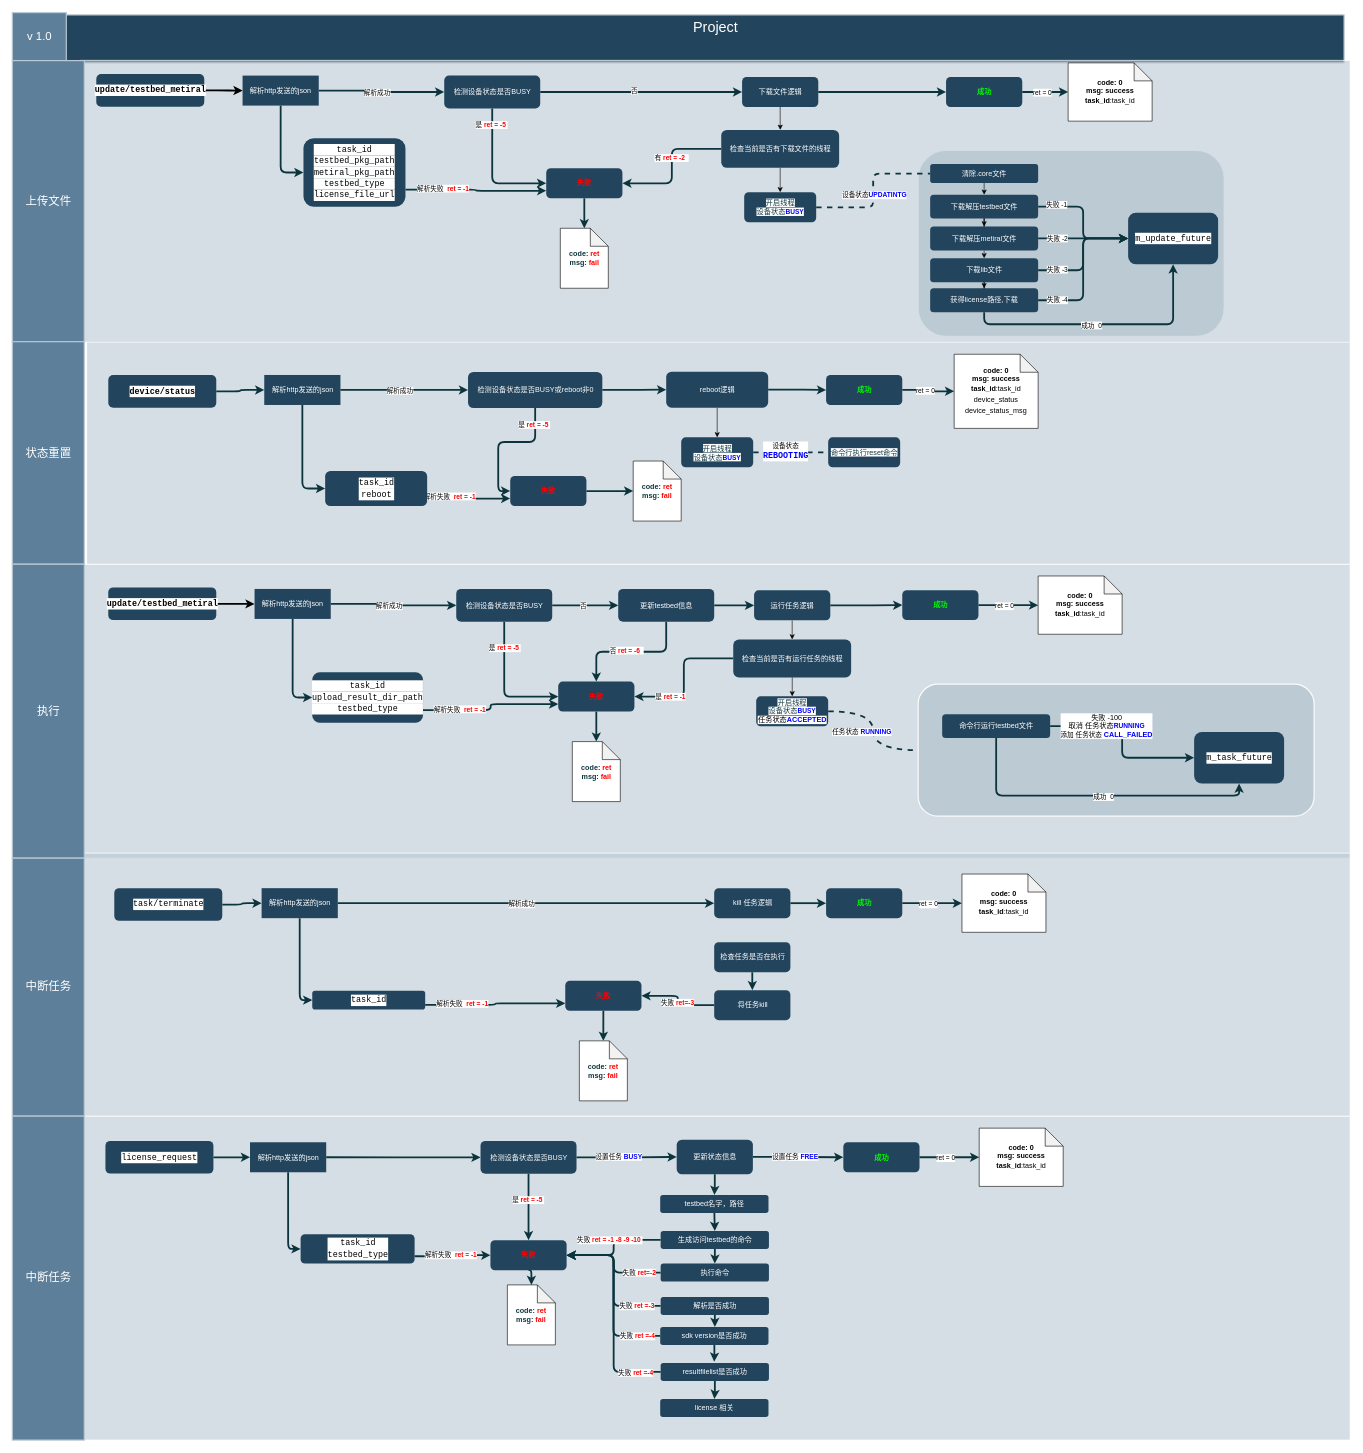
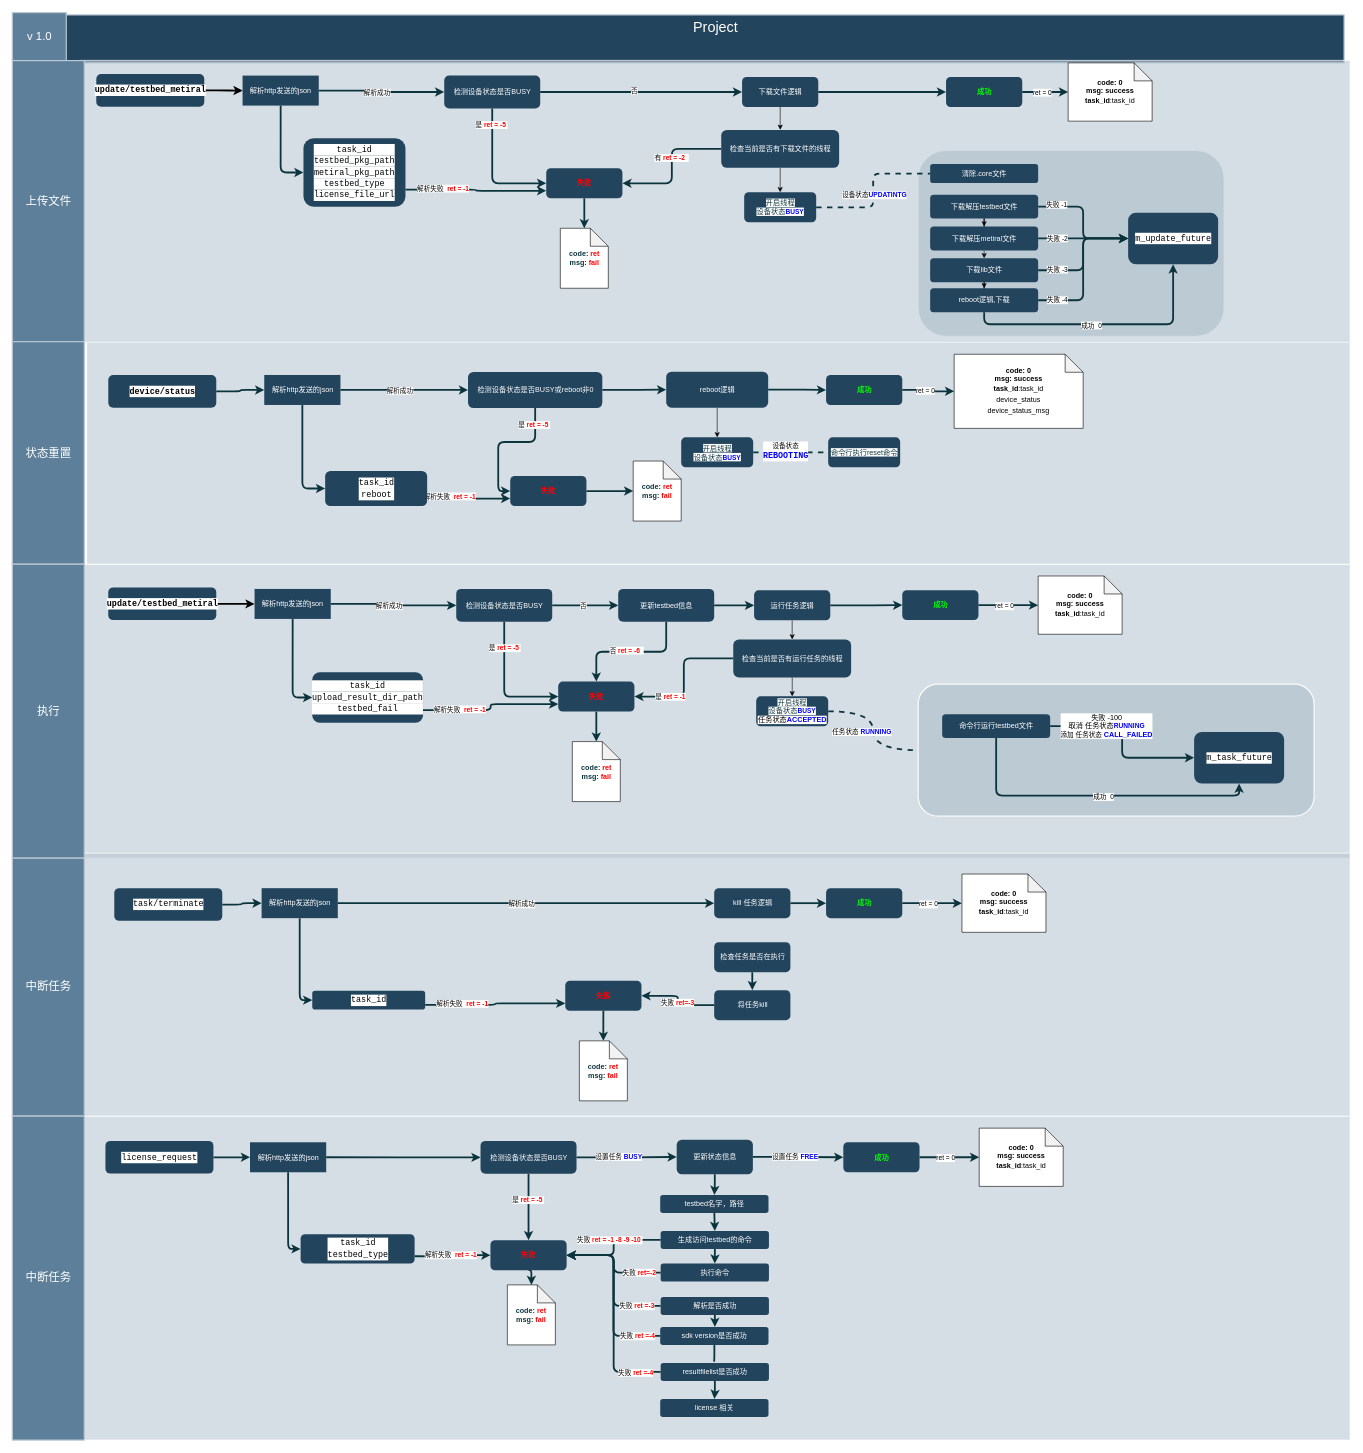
- <mxCell id="31" style="edgeStyle=orthogonalEdgeStyle;rounded=0;orthogonalLoop=1;jettySize=auto;html=1;exitX=0.5;exitY=1;exitDx=0;exitDy=0;entryX=0.5;entryY=0;entryDx=0;entryDy=0;" parent="1" source="32" target="36" edge="1"><mxGeometry relative="1" as="geometry" /></mxCell>
- <mxCell id="61" value="&lt;font color=&quot;#ffffff&quot;&gt;获得license路径,下载&lt;/font&gt;" style="rounded=1;fillColor=#23445D;strokeColor=none;strokeWidth=2;fontFamily=Helvetica;html=1;gradientColor=none;" parent="1" vertex="1"><mxGeometry x="1550" y="480" width="180" height="40" as="geometry" /></mxCell>
+ <mxCell id="61" value="&lt;font color=&quot;#ffffff&quot;&gt;reboot逻辑,下载&lt;/font&gt;" style="rounded=1;fillColor=#23445D;strokeColor=none;strokeWidth=2;fontFamily=Helvetica;html=1;gradientColor=none;" parent="1" vertex="1"><mxGeometry x="1550" y="480" width="180" height="40" as="geometry" /></mxCell>
- <mxCell id="90" value="&lt;b style=&quot;&quot;&gt;&lt;font style=&quot;font-size: 12px;&quot;&gt;&lt;font style=&quot;font-size: 12px;&quot;&gt;code:&lt;/font&gt;&amp;nbsp;0&lt;br&gt;&lt;font style=&quot;font-size: 12px;&quot;&gt;msg: &lt;/font&gt;&lt;font style=&quot;font-size: 12px;&quot;&gt;success&lt;/font&gt;&lt;font style=&quot;font-size: 12px;&quot;&gt;&lt;br&gt;&lt;/font&gt;&lt;/font&gt;&lt;/b&gt;&lt;div style=&quot;background-color: rgb(255, 255, 255); line-height: 19px;&quot;&gt;&lt;font style=&quot;font-size: 12px;&quot;&gt;&lt;b style=&quot;&quot;&gt;task_id&lt;/b&gt;:task_id&lt;/font&gt;&lt;/div&gt;&lt;div style=&quot;background-color: rgb(255, 255, 255); line-height: 19px;&quot;&gt;&lt;font style=&quot;font-size: 12px;&quot;&gt;&lt;div style=&quot;line-height: 19px;&quot;&gt;device_status&lt;/div&gt;&lt;div style=&quot;line-height: 19px;&quot;&gt;&lt;div style=&quot;line-height: 19px;&quot;&gt;device_status_msg&lt;/div&gt;&lt;/div&gt;&lt;/font&gt;&lt;/div&gt;" style="shape=note;whiteSpace=wrap;html=1;backgroundOutline=1;darkOpacity=0.05;" parent="1" vertex="1"><mxGeometry x="1590" y="590" width="140" height="123.56" as="geometry" /></mxCell>
+ <mxCell id="90" value="&lt;b style=&quot;&quot;&gt;&lt;font style=&quot;font-size: 12px;&quot;&gt;&lt;font style=&quot;font-size: 12px;&quot;&gt;code:&lt;/font&gt;&amp;nbsp;0&lt;br&gt;&lt;font style=&quot;font-size: 12px;&quot;&gt;msg: &lt;/font&gt;&lt;font style=&quot;font-size: 12px;&quot;&gt;success&lt;/font&gt;&lt;font style=&quot;font-size: 12px;&quot;&gt;&lt;br&gt;&lt;/font&gt;&lt;/font&gt;&lt;/b&gt;&lt;div style=&quot;background-color: rgb(255, 255, 255); line-height: 19px;&quot;&gt;&lt;font style=&quot;font-size: 12px;&quot;&gt;&lt;b style=&quot;&quot;&gt;task_id&lt;/b&gt;:task_id&lt;/font&gt;&lt;/div&gt;&lt;div style=&quot;background-color: rgb(255, 255, 255); line-height: 19px;&quot;&gt;&lt;font style=&quot;font-size: 12px;&quot;&gt;&lt;div style=&quot;line-height: 19px;&quot;&gt;device_status&lt;/div&gt;&lt;div style=&quot;line-height: 19px;&quot;&gt;&lt;div style=&quot;line-height: 19px;&quot;&gt;device_status_msg&lt;/div&gt;&lt;/div&gt;&lt;/font&gt;&lt;/div&gt;" style="shape=note;whiteSpace=wrap;html=1;backgroundOutline=1;darkOpacity=0.05;" parent="1" vertex="1"><mxGeometry x="1590" y="590" width="215" height="123.56" as="geometry" /></mxCell>
- <mxCell id="109" value="&lt;div style=&quot;background-color: rgb(255, 255, 255); font-family: Consolas, &amp;quot;Courier New&amp;quot;, monospace; font-size: 14px; line-height: 19px;&quot;&gt;task_id&lt;/div&gt;&lt;div style=&quot;background-color: rgb(255, 255, 255); font-family: Consolas, &amp;quot;Courier New&amp;quot;, monospace; font-size: 14px; line-height: 19px;&quot;&gt;&lt;div style=&quot;line-height: 19px;&quot;&gt;upload_result_dir_path&lt;/div&gt;&lt;/div&gt;&lt;div style=&quot;background-color: rgb(255, 255, 255); font-family: Consolas, &amp;quot;Courier New&amp;quot;, monospace; font-size: 14px; line-height: 19px;&quot;&gt;testbed_type&lt;/div&gt;" style="rounded=1;fillColor=#23445D;strokeColor=none;strokeWidth=2;fontFamily=Helvetica;html=1;gradientColor=none;" parent="1" vertex="1"><mxGeometry x="520" y="1120" width="184.65" height="84.32" as="geometry" /></mxCell>
+ <mxCell id="109" value="&lt;div style=&quot;background-color: rgb(255, 255, 255); font-family: Consolas, &amp;quot;Courier New&amp;quot;, monospace; font-size: 14px; line-height: 19px;&quot;&gt;task_id&lt;/div&gt;&lt;div style=&quot;background-color: rgb(255, 255, 255); font-family: Consolas, &amp;quot;Courier New&amp;quot;, monospace; font-size: 14px; line-height: 19px;&quot;&gt;&lt;div style=&quot;line-height: 19px;&quot;&gt;upload_result_dir_path&lt;/div&gt;&lt;/div&gt;&lt;div style=&quot;background-color: rgb(255, 255, 255); font-family: Consolas, &amp;quot;Courier New&amp;quot;, monospace; font-size: 14px; line-height: 19px;&quot;&gt;testbed_fail&lt;/div&gt;" style="rounded=1;fillColor=#23445D;strokeColor=none;strokeWidth=2;fontFamily=Helvetica;html=1;gradientColor=none;" parent="1" vertex="1"><mxGeometry x="520" y="1120" width="184.65" height="84.32" as="geometry" /></mxCell>
- <mxCell id="194" style="edgeStyle=orthogonalEdgeStyle;rounded=1;orthogonalLoop=1;jettySize=auto;html=1;entryX=0.494;entryY=-0.067;entryDx=0;entryDy=0;entryPerimeter=0;strokeColor=#0C343D;strokeWidth=3;" parent="1" source="195" target="199" edge="1"><mxGeometry relative="1" as="geometry" /></mxCell>
+ <mxCell id="194" style="edgeStyle=orthogonalEdgeStyle;rounded=1;orthogonalLoop=1;jettySize=auto;html=1;entryX=0.494;entryY=-0.067;entryDx=0;entryDy=0;entryPerimeter=0;strokeColor=#0C343D;strokeWidth=3;endArrow=none;" parent="1" source="195" target="199" edge="1"><mxGeometry relative="1" as="geometry" /></mxCell>
